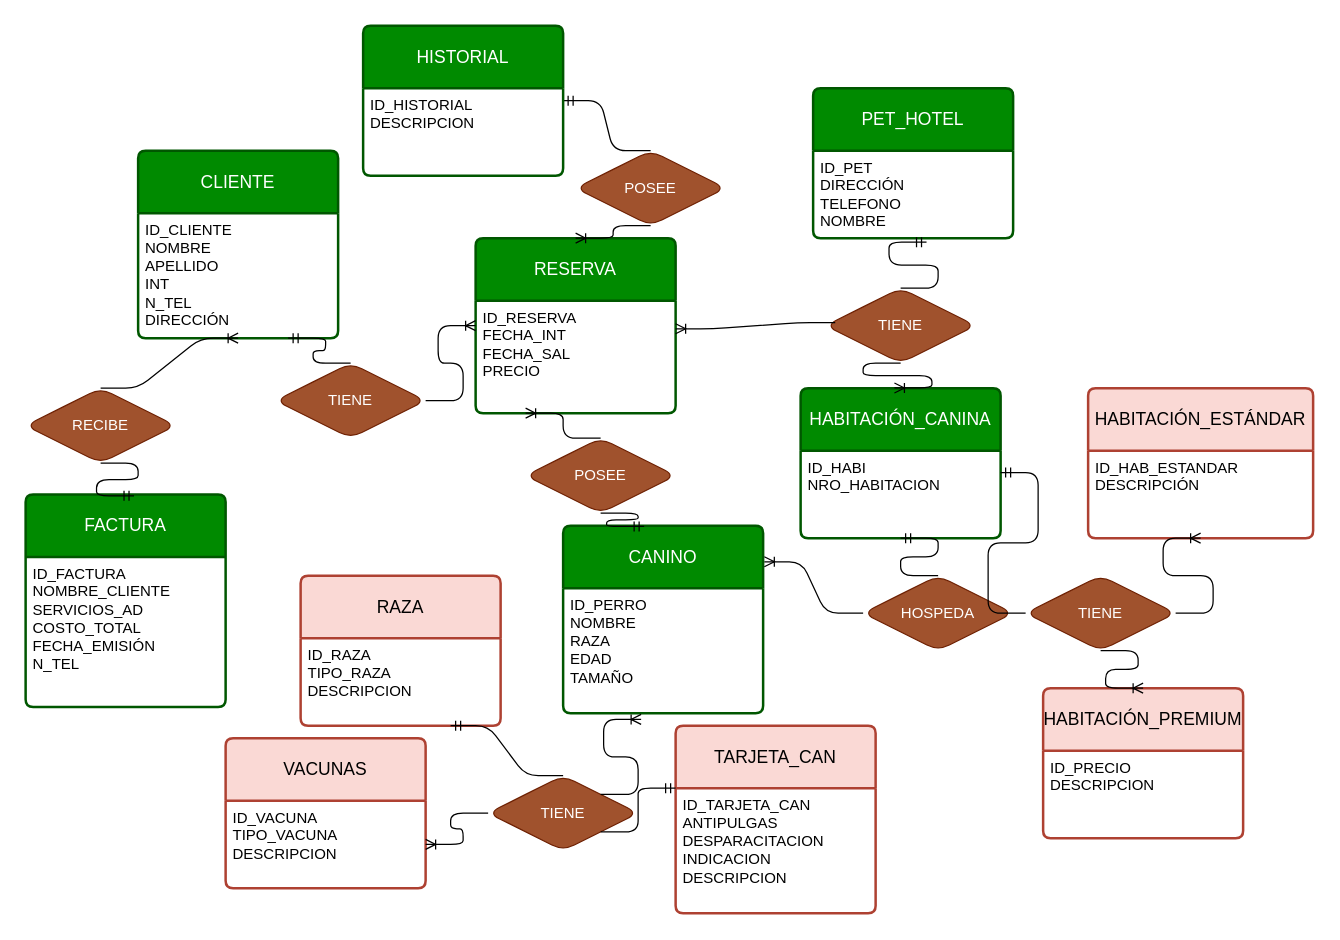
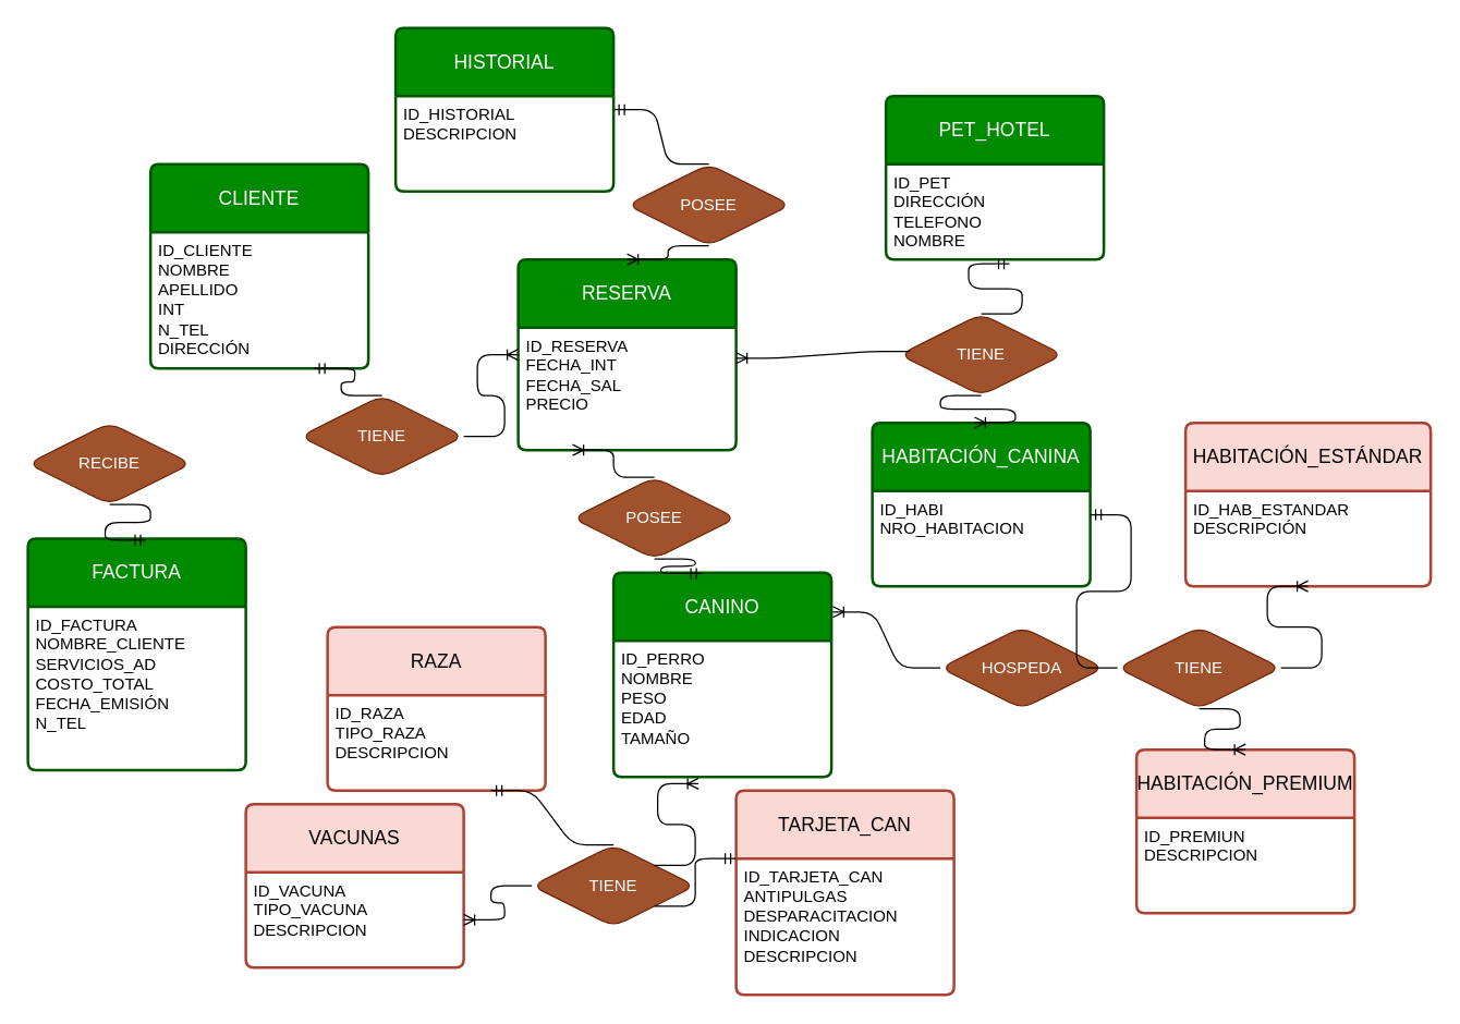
- <mxCell id="44" value="" style="edgeStyle=entityRelationEdgeStyle;fontSize=12;html=1;endArrow=ERoneToMany;rounded=1;entryX=0.5;entryY=1;entryDx=0;entryDy=0;exitX=0.5;exitY=0;exitDx=0;exitDy=0;" parent="1" source="18" target="7" edge="1"><mxGeometry width="100" height="100" relative="1" as="geometry"><mxPoint x="310" y="650" as="sourcePoint" /><mxPoint x="410" y="550" as="targetPoint" /></mxGeometry></mxCell>
- <mxCell id="21" value="" style="edgeStyle=entityRelationEdgeStyle;fontSize=12;html=1;endArrow=ERmandOne;rounded=1;entryX=0.5;entryY=1;entryDx=0;entryDy=0;exitX=0.5;exitY=0;exitDx=0;exitDy=0;" parent="1" source="20" target="11" edge="1"><mxGeometry width="100" height="100" relative="1" as="geometry"><mxPoint x="670" y="630" as="sourcePoint" /><mxPoint x="770" y="530" as="targetPoint" /></mxGeometry></mxCell>
- <mxCell id="9" value="ID_PERRO&lt;br&gt;NOMBRE&lt;br&gt;RAZA&lt;br&gt;EDAD&lt;br&gt;TAMAÑO&lt;br&gt;&lt;br&gt;&lt;div&gt;&lt;br&gt;&lt;/div&gt;" style="align=left;strokeColor=none;fillColor=none;spacingLeft=4;fontSize=12;verticalAlign=top;resizable=0;rotatable=0;part=1;html=1;rounded=1;" parent="8" vertex="1"><mxGeometry y="50" width="160" height="100" as="geometry" /></mxCell>
+ <mxCell id="9" value="ID_PERRO&lt;br&gt;NOMBRE&lt;br&gt;PESO&lt;br&gt;EDAD&lt;br&gt;TAMAÑO&lt;br&gt;&lt;br&gt;&lt;div&gt;&lt;br&gt;&lt;/div&gt;" style="align=left;strokeColor=none;fillColor=none;spacingLeft=4;fontSize=12;verticalAlign=top;resizable=0;rotatable=0;part=1;html=1;rounded=1;" parent="8" vertex="1"><mxGeometry y="50" width="160" height="100" as="geometry" /></mxCell>
- <mxCell id="29" value="ID_PRECIO&lt;br&gt;DESCRIPCION" style="align=left;strokeColor=none;fillColor=none;spacingLeft=4;fontSize=12;verticalAlign=top;resizable=0;rotatable=0;part=1;html=1;rounded=1;" parent="28" vertex="1"><mxGeometry y="50" width="160" height="70" as="geometry" /></mxCell>
+ <mxCell id="29" value="ID_PREMIUN&lt;br&gt;DESCRIPCION" style="align=left;strokeColor=none;fillColor=none;spacingLeft=4;fontSize=12;verticalAlign=top;resizable=0;rotatable=0;part=1;html=1;rounded=1;" parent="28" vertex="1"><mxGeometry y="50" width="160" height="70" as="geometry" /></mxCell>
